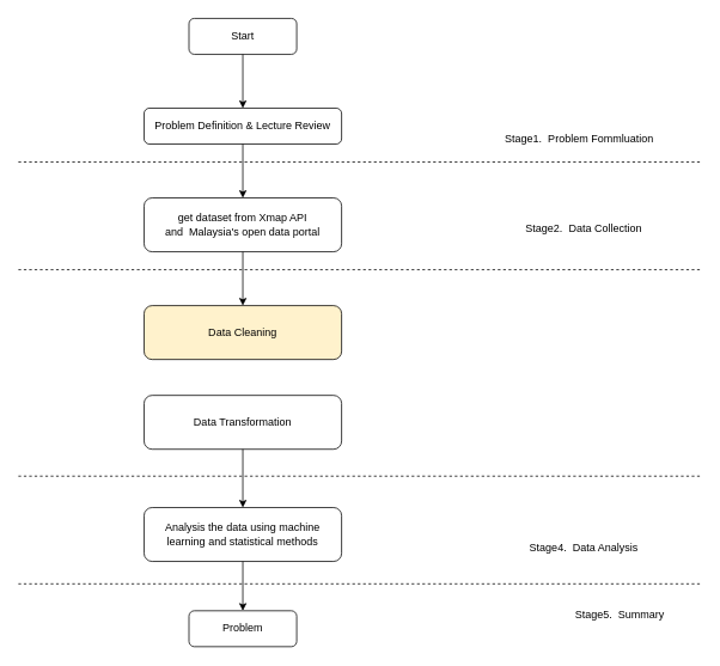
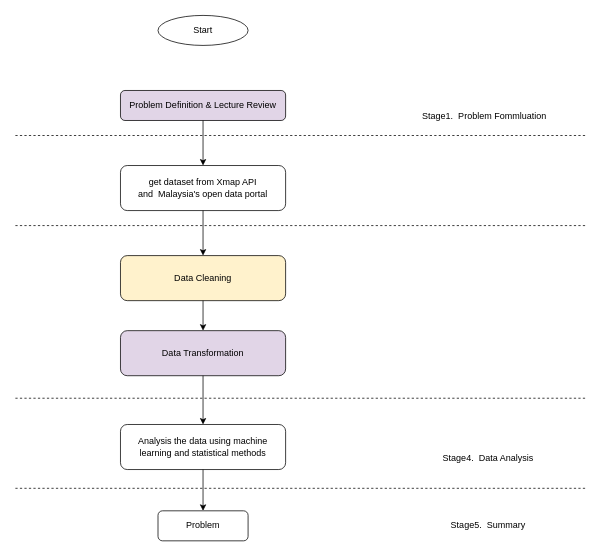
- <mxCell id="3" value="Start" style="rounded=1;whiteSpace=wrap;html=1;" vertex="1" parent="1"><mxGeometry x="210" y="20" width="120" height="40" as="geometry" /></mxCell>
+ <mxCell id="3" value="Start" style="ellipse;whiteSpace=wrap;html=1;" vertex="1" parent="1"><mxGeometry x="210" y="20" width="120" height="40" as="geometry" /></mxCell>
- <mxCell id="5" value="" style="endArrow=classic;html=1;rounded=0;exitX=0.5;exitY=1;exitDx=0;exitDy=0;" edge="1" parent="1" source="3" target="4"><mxGeometry width="50" height="50" relative="1" as="geometry"><mxPoint x="380" y="210" as="sourcePoint" /><mxPoint x="430" y="160" as="targetPoint" /></mxGeometry></mxCell>
- <mxCell id="4" value="Problem Definition &amp;amp; Lecture Review" style="rounded=1;whiteSpace=wrap;html=1;" vertex="1" parent="1"><mxGeometry x="160" y="120" width="220" height="40" as="geometry" /></mxCell>
+ <mxCell id="4" value="Problem Definition &amp;amp; Lecture Review" style="rounded=1;whiteSpace=wrap;html=1;fillColor=#e1d5e7;" vertex="1" parent="1"><mxGeometry x="160" y="120" width="220" height="40" as="geometry" /></mxCell>
- <mxCell id="9" value="Stage2.&amp;nbsp; Data Collection" style="text;html=1;align=center;verticalAlign=middle;whiteSpace=wrap;rounded=0;" vertex="1" parent="1"><mxGeometry x="560" y="240" width="180" height="30" as="geometry" /></mxCell>
+ <mxCell id="15" value="" style="endArrow=classic;html=1;rounded=0;exitX=0.5;exitY=1;exitDx=0;exitDy=0;entryX=0.5;entryY=0;entryDx=0;entryDy=0;" edge="1" parent="1" source="11" target="12"><mxGeometry width="50" height="50" relative="1" as="geometry"><mxPoint x="390" y="470" as="sourcePoint" /><mxPoint x="440" y="420" as="targetPoint" /></mxGeometry></mxCell>
- <mxCell id="12" value="Data Transformation" style="rounded=1;whiteSpace=wrap;html=1;" vertex="1" parent="1"><mxGeometry x="160" y="440" width="220" height="60" as="geometry" /></mxCell>
+ <mxCell id="12" value="Data Transformation" style="rounded=1;whiteSpace=wrap;html=1;fillColor=#e1d5e7;" vertex="1" parent="1"><mxGeometry x="160" y="440" width="220" height="60" as="geometry" /></mxCell>
- <mxCell id="20" value="Stage5.&amp;nbsp; Summary" style="text;html=1;align=center;verticalAlign=middle;whiteSpace=wrap;rounded=0;" vertex="1" parent="1"><mxGeometry x="600" y="670" width="180" height="30" as="geometry" /></mxCell>
+ <mxCell id="20" value="Stage5.&amp;nbsp; Summary" style="text;html=1;align=center;verticalAlign=middle;whiteSpace=wrap;rounded=0;" vertex="1" parent="1"><mxGeometry x="560" y="685" width="180" height="30" as="geometry" /></mxCell>
